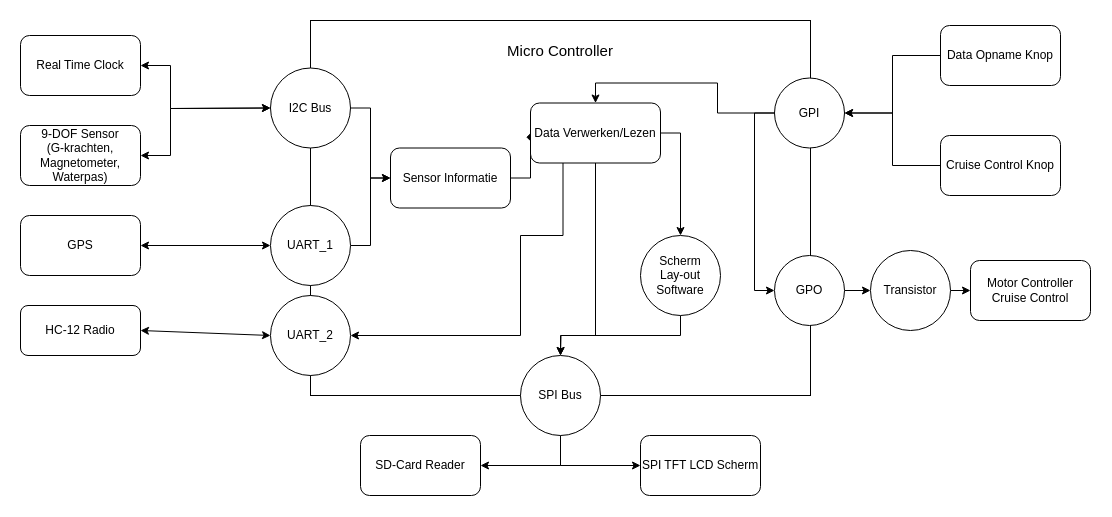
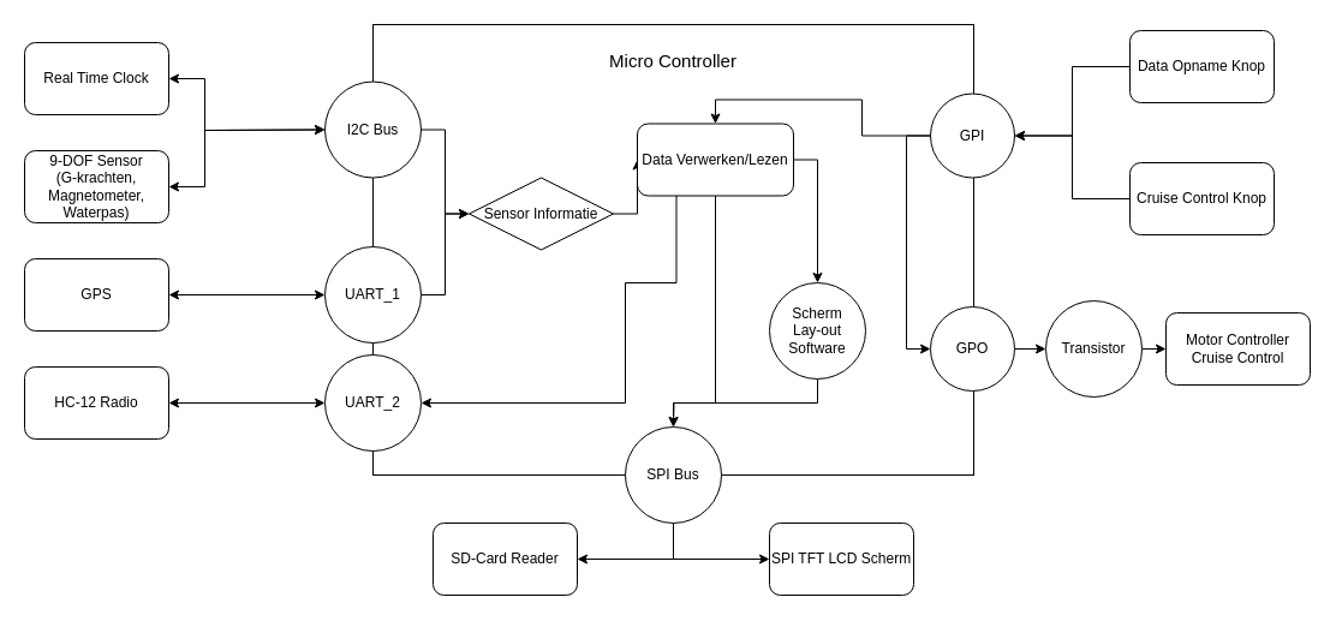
- <mxCell id="23" style="edgeStyle=orthogonalEdgeStyle;rounded=0;orthogonalLoop=1;jettySize=auto;html=1;exitX=1;exitY=0.5;exitDx=0;exitDy=0;entryX=0;entryY=0.5;entryDx=0;entryDy=0;endArrow=diamond;" edge="1" parent="1" source="24" target="40"><mxGeometry relative="1" as="geometry" /></mxCell>
+ <mxCell id="23" style="edgeStyle=orthogonalEdgeStyle;rounded=0;orthogonalLoop=1;jettySize=auto;html=1;exitX=1;exitY=0.5;exitDx=0;exitDy=0;entryX=0;entryY=0.5;entryDx=0;entryDy=0;" edge="1" parent="1" source="24" target="40"><mxGeometry relative="1" as="geometry" /></mxCell>
- <mxCell id="24" value="Sensor Informatie" style="rounded=1;whiteSpace=wrap;html=1;" vertex="1" parent="1"><mxGeometry x="390" y="147.5" width="120" height="60" as="geometry" /></mxCell>
+ <mxCell id="24" value="Sensor Informatie" style="rhombus;whiteSpace=wrap;html=1;" vertex="1" parent="1"><mxGeometry x="390" y="147.5" width="120" height="60" as="geometry" /></mxCell>
- <mxCell id="20" value="HC-12 Radio" style="rounded=1;whiteSpace=wrap;html=1;" vertex="1" parent="1"><mxGeometry x="20" y="305" width="120" height="50" as="geometry" /></mxCell>
+ <mxCell id="20" value="HC-12 Radio" style="rounded=1;whiteSpace=wrap;html=1;" vertex="1" parent="1"><mxGeometry x="20" y="305" width="120" height="60" as="geometry" /></mxCell>
